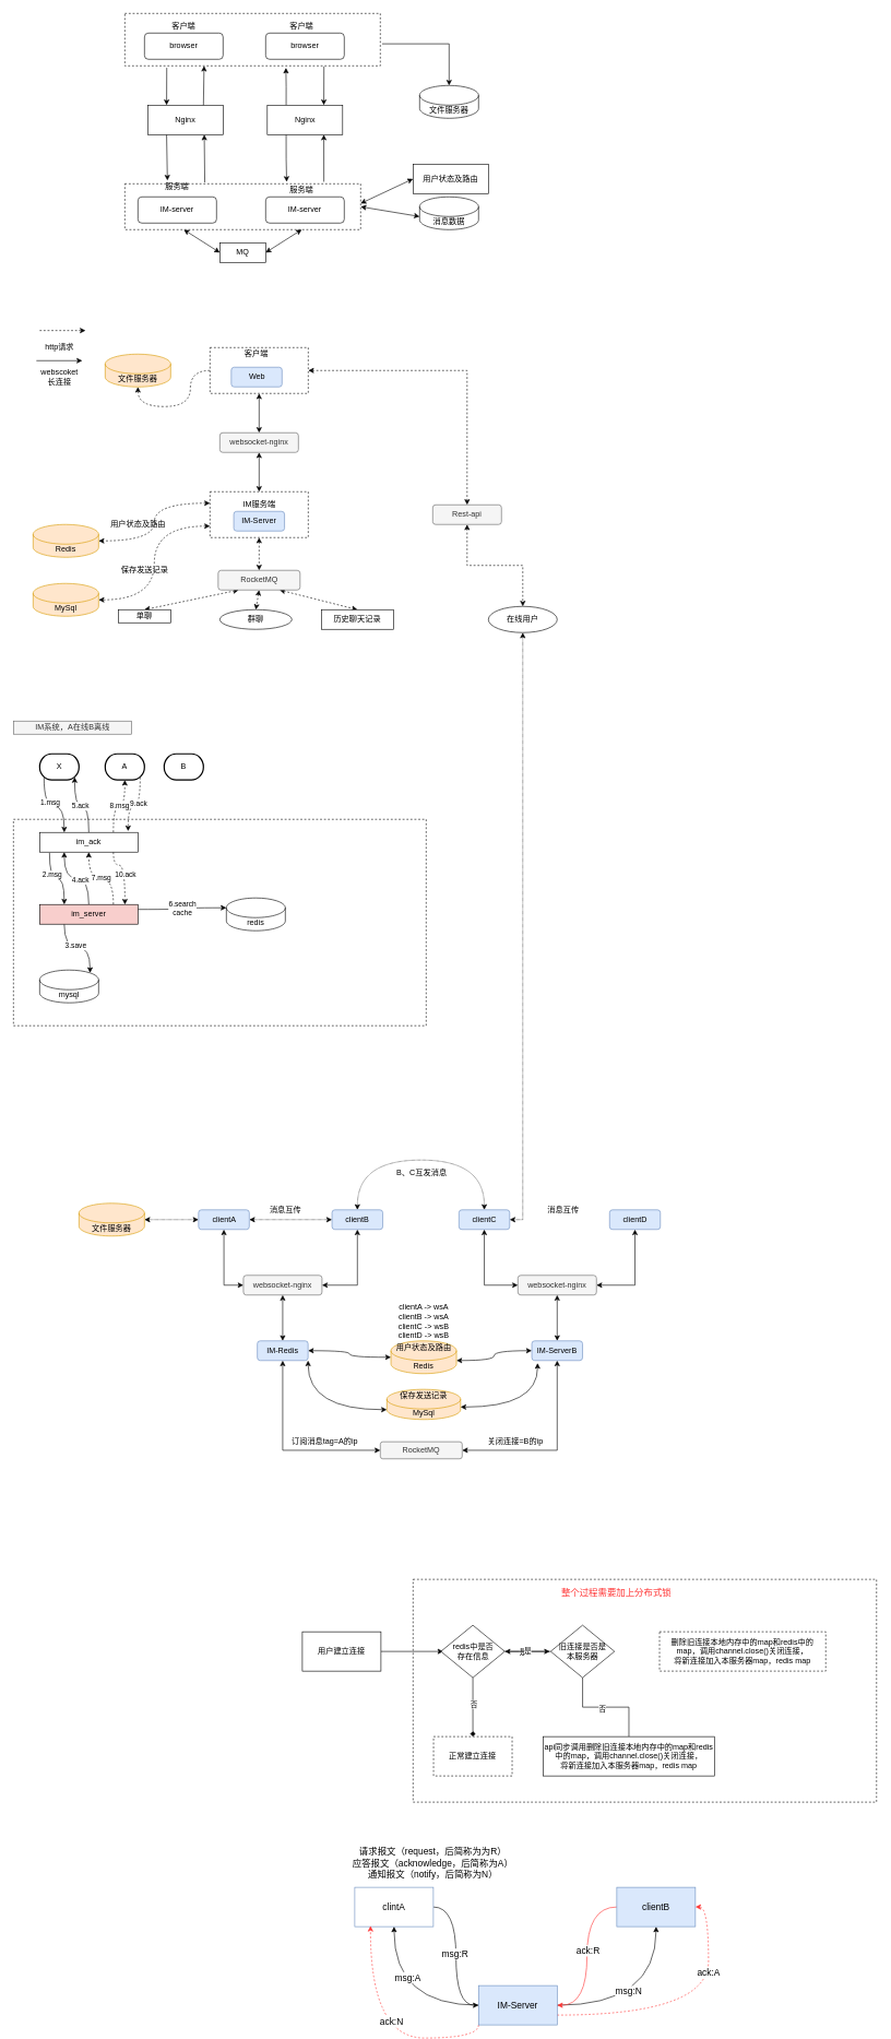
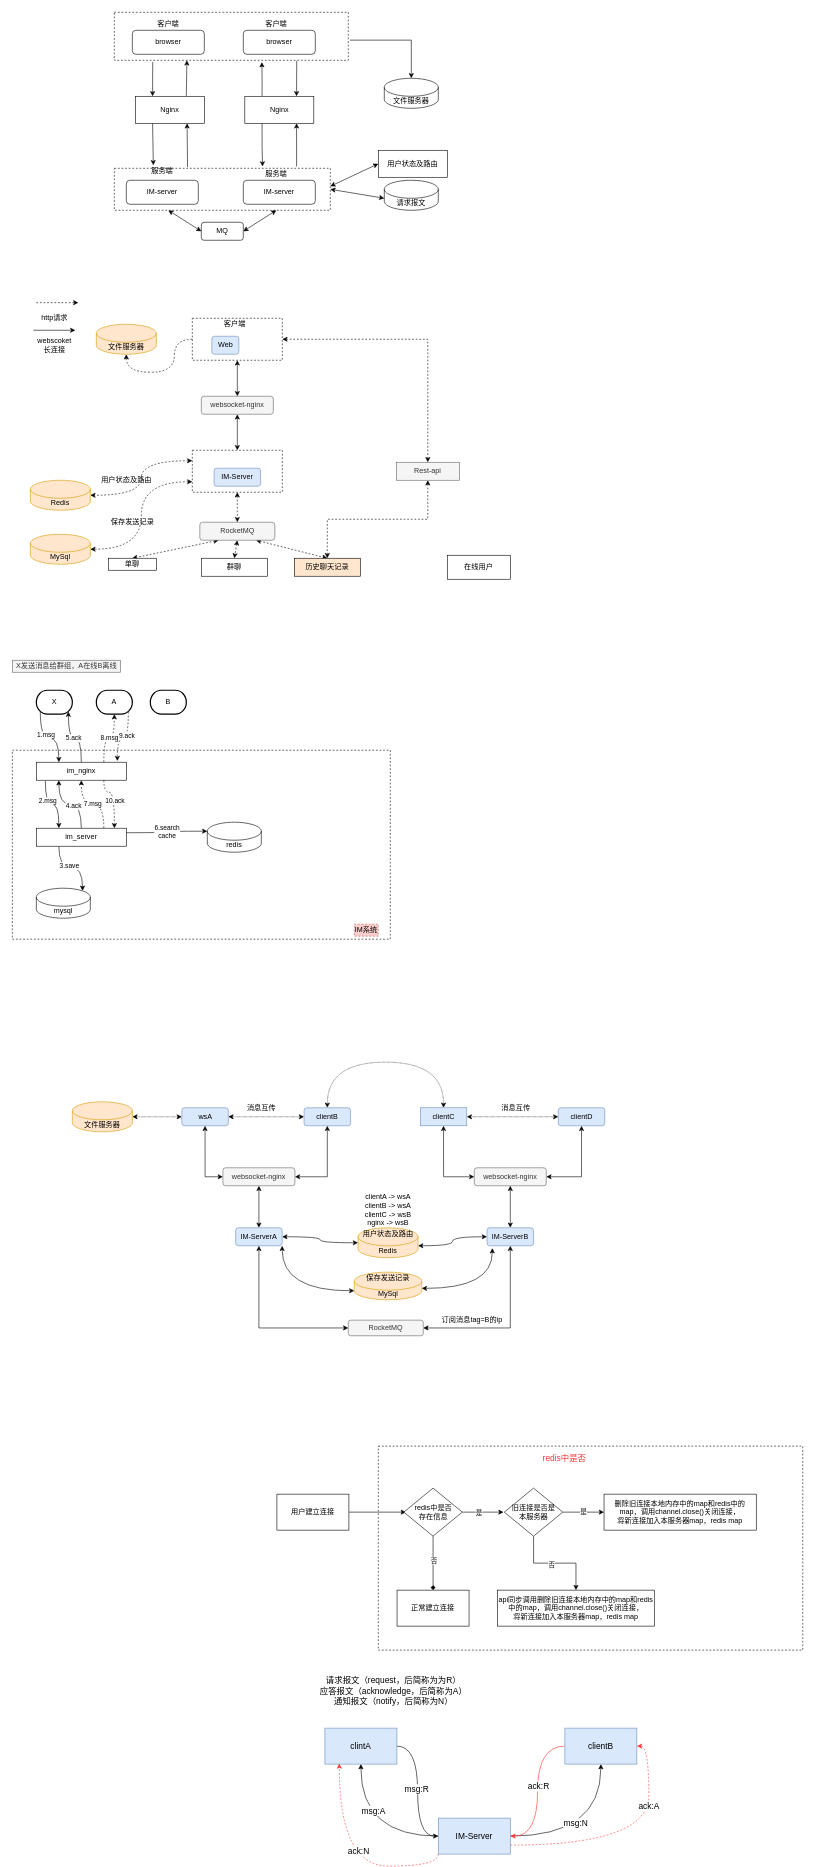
- <mxCell id="23" value="消息数据" style="shape=cylinder3;whiteSpace=wrap;html=1;boundedLbl=1;backgroundOutline=1;size=15;" parent="1" vertex="1"><mxGeometry x="640" y="300" width="90" height="50" as="geometry" /></mxCell>
+ <mxCell id="23" value="请求报文" style="shape=cylinder3;whiteSpace=wrap;html=1;boundedLbl=1;backgroundOutline=1;size=15;" parent="1" vertex="1"><mxGeometry x="640" y="300" width="90" height="50" as="geometry" /></mxCell>
- <mxCell id="36" value="MQ" style="rounded=0;whiteSpace=wrap;html=1;strokeColor=#000000;strokeWidth=1;" parent="1" vertex="1"><mxGeometry x="335" y="370" width="70" height="30" as="geometry" /></mxCell>
+ <mxCell id="36" value="MQ" style="whiteSpace=wrap;html=1;strokeColor=#000000;strokeWidth=1;rounded=1;" parent="1" vertex="1"><mxGeometry x="335" y="370" width="70" height="30" as="geometry" /></mxCell>
- <mxCell id="38" value="Web" style="rounded=1;whiteSpace=wrap;html=1;strokeColor=#6c8ebf;strokeWidth=1;fillColor=#dae8fc;" parent="1" vertex="1"><mxGeometry x="352.5" y="560" width="77.5" height="30" as="geometry" /></mxCell>
+ <mxCell id="38" value="Web" style="rounded=1;whiteSpace=wrap;html=1;strokeColor=#6c8ebf;strokeWidth=1;fillColor=#dae8fc;" parent="1" vertex="1"><mxGeometry x="352.5" y="560" width="45" height="30" as="geometry" /></mxCell>
- <mxCell id="47" value="IM服务端" style="text;html=1;strokeColor=none;fillColor=none;align=center;verticalAlign=middle;whiteSpace=wrap;rounded=0;" parent="1" vertex="1"><mxGeometry x="367.5" y="760" width="55" height="20" as="geometry" /></mxCell>
- <mxCell id="56" value="Rest-api" style="whiteSpace=wrap;html=1;strokeColor=#666666;strokeWidth=1;fillColor=#f5f5f5;fontColor=#333333;rounded=1;" parent="1" vertex="1"><mxGeometry x="660" y="770" width="105" height="30" as="geometry" /></mxCell>
+ <mxCell id="56" value="Rest-api" style="rounded=0;whiteSpace=wrap;html=1;strokeColor=#666666;strokeWidth=1;fillColor=#f5f5f5;fontColor=#333333;" parent="1" vertex="1"><mxGeometry x="660" y="770" width="105" height="30" as="geometry" /></mxCell>
- <mxCell id="55" style="edgeStyle=orthogonalEdgeStyle;rounded=0;orthogonalLoop=1;jettySize=auto;html=1;exitX=0.5;exitY=1;exitDx=0;exitDy=0;entryX=0.5;entryY=0;entryDx=0;entryDy=0;startArrow=classic;startFill=1;strokeColor=#000000;dashed=1;" parent="1" source="56" target="58" edge="1"><mxGeometry relative="1" as="geometry" /></mxCell>
+ <mxCell id="55" style="edgeStyle=orthogonalEdgeStyle;rounded=0;orthogonalLoop=1;jettySize=auto;html=1;exitX=0.5;exitY=1;exitDx=0;exitDy=0;startArrow=classic;startFill=1;strokeColor=#000000;dashed=1;" parent="1" source="56" target="54" edge="1"><mxGeometry relative="1" as="geometry" /></mxCell>
- <mxCell id="53" value="群聊" style="ellipse;whiteSpace=wrap;html=1;strokeColor=#000000;strokeWidth=1;" parent="1" vertex="1"><mxGeometry x="335" y="930" width="110" height="30" as="geometry" /></mxCell>
+ <mxCell id="53" value="群聊" style="rounded=0;whiteSpace=wrap;html=1;strokeColor=#000000;strokeWidth=1;" parent="1" vertex="1"><mxGeometry x="335" y="930" width="110" height="30" as="geometry" /></mxCell>
- <mxCell id="54" value="历史聊天记录" style="rounded=0;whiteSpace=wrap;html=1;strokeColor=#000000;strokeWidth=1;" parent="1" vertex="1"><mxGeometry x="490" y="930" width="110" height="30" as="geometry" /></mxCell>
+ <mxCell id="54" value="历史聊天记录" style="rounded=0;whiteSpace=wrap;html=1;strokeColor=#000000;strokeWidth=1;fillColor=#ffe6cc;" parent="1" vertex="1"><mxGeometry x="490" y="930" width="110" height="30" as="geometry" /></mxCell>
- <mxCell id="58" value="在线用户" style="ellipse;whiteSpace=wrap;html=1;strokeColor=#000000;strokeWidth=1;" parent="1" vertex="1"><mxGeometry x="745" y="925" width="105" height="40" as="geometry" /></mxCell>
+ <mxCell id="58" value="在线用户" style="rounded=0;whiteSpace=wrap;html=1;strokeColor=#000000;strokeWidth=1;" parent="1" vertex="1"><mxGeometry x="745" y="925" width="105" height="40" as="geometry" /></mxCell>
- <mxCell id="116" style="edgeStyle=orthogonalEdgeStyle;rounded=0;orthogonalLoop=1;jettySize=auto;html=1;exitX=1;exitY=0.5;exitDx=0;exitDy=0;startArrow=classic;startFill=1;dashed=1;dashPattern=1 1;" parent="1" source="117" target="58" edge="1"><mxGeometry relative="1" as="geometry" /></mxCell>
+ <mxCell id="116" style="edgeStyle=orthogonalEdgeStyle;rounded=0;orthogonalLoop=1;jettySize=auto;html=1;exitX=1;exitY=0.5;exitDx=0;exitDy=0;entryX=0;entryY=0.5;entryDx=0;entryDy=0;startArrow=classic;startFill=1;dashed=1;dashPattern=1 1;" parent="1" source="117" target="119" edge="1"><mxGeometry relative="1" as="geometry" /></mxCell>
- <mxCell id="91" value="IM系统，A在线B离线" style="text;html=1;align=center;verticalAlign=middle;resizable=0;points=[];autosize=1;fillColor=#f5f5f5;strokeColor=#666666;fontColor=#333333;" parent="1" vertex="1"><mxGeometry x="20" y="1100" width="180" height="20" as="geometry" /></mxCell>
+ <mxCell id="91" value="X发送消息给群组，A在线B离线" style="text;html=1;align=center;verticalAlign=middle;resizable=0;points=[];autosize=1;fillColor=#f5f5f5;strokeColor=#666666;fontColor=#333333;" parent="1" vertex="1"><mxGeometry x="20" y="1100" width="180" height="20" as="geometry" /></mxCell>
- <mxCell id="80" value="im_ack" style="rounded=0;whiteSpace=wrap;html=1;strokeColor=#000000;strokeWidth=1;" parent="1" vertex="1"><mxGeometry x="60" y="1270" width="150" height="30" as="geometry" /></mxCell>
+ <mxCell id="80" value="im_nginx" style="rounded=0;whiteSpace=wrap;html=1;strokeColor=#000000;strokeWidth=1;" parent="1" vertex="1"><mxGeometry x="60" y="1270" width="150" height="30" as="geometry" /></mxCell>
- <mxCell id="87" value="im_server" style="rounded=0;whiteSpace=wrap;html=1;strokeColor=#000000;strokeWidth=1;fillColor=#f8cecc;" parent="1" vertex="1"><mxGeometry x="60" y="1380" width="150" height="30" as="geometry" /></mxCell>
+ <mxCell id="87" value="im_server" style="rounded=0;whiteSpace=wrap;html=1;strokeColor=#000000;strokeWidth=1;" parent="1" vertex="1"><mxGeometry x="60" y="1380" width="150" height="30" as="geometry" /></mxCell>
+ <mxCell id="90" value="IM系统" style="text;html=1;strokeColor=#b85450;fillColor=#f8cecc;align=center;verticalAlign=middle;whiteSpace=wrap;rounded=0;dashed=1;" parent="1" vertex="1"><mxGeometry x="590" y="1540" width="40" height="20" as="geometry" /></mxCell>
- <mxCell id="125" value="B、C互发消息" style="text;html=1;align=center;verticalAlign=middle;resizable=0;points=[];autosize=1;strokeColor=none;" parent="1" vertex="1"><mxGeometry x="597.5" y="1780" width="90" height="20" as="geometry" /></mxCell>
- <mxCell id="96" value="clientA" style="rounded=1;whiteSpace=wrap;html=1;strokeColor=#6c8ebf;strokeWidth=1;fillColor=#dae8fc;" parent="1" vertex="1"><mxGeometry x="302.5" y="1846" width="77.5" height="30" as="geometry" /></mxCell>
+ <mxCell id="96" value="wsA" style="rounded=1;whiteSpace=wrap;html=1;strokeColor=#6c8ebf;strokeWidth=1;fillColor=#dae8fc;" parent="1" vertex="1"><mxGeometry x="302.5" y="1846" width="77.5" height="30" as="geometry" /></mxCell>
- <mxCell id="117" value="clientC" style="rounded=1;whiteSpace=wrap;html=1;strokeColor=#6c8ebf;strokeWidth=1;fillColor=#dae8fc;" parent="1" vertex="1"><mxGeometry x="700" y="1846" width="77.5" height="30" as="geometry" /></mxCell>
+ <mxCell id="117" value="clientC" style="whiteSpace=wrap;html=1;strokeColor=#6c8ebf;strokeWidth=1;fillColor=#dae8fc;rounded=0;" parent="1" vertex="1"><mxGeometry x="700" y="1846" width="77.5" height="30" as="geometry" /></mxCell>
- <mxCell id="126" value="clientA -&amp;gt; wsA&lt;br&gt;clientB -&amp;gt; wsA&lt;br&gt;clientC -&amp;gt; wsB&lt;br&gt;clientD -&amp;gt; wsB" style="text;html=1;align=center;verticalAlign=middle;resizable=0;points=[];autosize=1;strokeColor=none;" parent="1" vertex="1"><mxGeometry x="601.25" y="1986" width="90" height="60" as="geometry" /></mxCell>
+ <mxCell id="126" value="clientA -&amp;gt; wsA&lt;br&gt;clientB -&amp;gt; wsA&lt;br&gt;clientC -&amp;gt; wsB&lt;br&gt;nginx -&amp;gt; wsB" style="text;html=1;align=center;verticalAlign=middle;resizable=0;points=[];autosize=1;strokeColor=none;" parent="1" vertex="1"><mxGeometry x="601.25" y="1986" width="90" height="60" as="geometry" /></mxCell>
- <mxCell id="103" value="IM-Redis" style="rounded=1;whiteSpace=wrap;html=1;strokeColor=#6c8ebf;strokeWidth=1;fillColor=#dae8fc;" parent="1" vertex="1"><mxGeometry x="392.25" y="2046" width="77.5" height="30" as="geometry" /></mxCell>
+ <mxCell id="103" value="IM-ServerA" style="rounded=1;whiteSpace=wrap;html=1;strokeColor=#6c8ebf;strokeWidth=1;fillColor=#dae8fc;" parent="1" vertex="1"><mxGeometry x="392.25" y="2046" width="77.5" height="30" as="geometry" /></mxCell>
- <mxCell id="127" value="订阅消息tag=A的ip" style="text;html=1;align=center;verticalAlign=middle;resizable=0;points=[];autosize=1;strokeColor=none;" parent="1" vertex="1"><mxGeometry x="435" y="2190" width="120" height="20" as="geometry" /></mxCell>
- <mxCell id="128" value="关闭连接=B的ip" style="text;html=1;align=center;verticalAlign=middle;resizable=0;points=[];autosize=1;strokeColor=none;" parent="1" vertex="1"><mxGeometry x="726" y="2190" width="120" height="20" as="geometry" /></mxCell>
+ <mxCell id="128" value="订阅消息tag=B的ip" style="text;html=1;align=center;verticalAlign=middle;resizable=0;points=[];autosize=1;strokeColor=none;" parent="1" vertex="1"><mxGeometry x="726" y="2190" width="120" height="20" as="geometry" /></mxCell>
- <mxCell id="143" value="&lt;font color=&quot;#ff3333&quot; style=&quot;font-size: 14px&quot;&gt;整个过程需要加上分布式锁&lt;/font&gt;" style="text;html=1;align=center;verticalAlign=middle;resizable=0;points=[];autosize=1;strokeColor=none;" vertex="1" parent="1"><mxGeometry x="850" y="2420" width="180" height="20" as="geometry" /></mxCell>
+ <mxCell id="143" value="&lt;font color=&quot;#ff3333&quot; style=&quot;font-size: 14px&quot;&gt;redis中是否&lt;/font&gt;" style="text;html=1;align=center;verticalAlign=middle;resizable=0;points=[];autosize=1;strokeColor=none;" vertex="1" parent="1"><mxGeometry x="850" y="2420" width="180" height="20" as="geometry" /></mxCell>
- <mxCell id="137" value="是" style="edgeStyle=orthogonalEdgeStyle;rounded=0;orthogonalLoop=1;jettySize=auto;html=1;" edge="1" parent="1" source="140" target="135"><mxGeometry relative="1" as="geometry" /></mxCell>
+ <mxCell id="137" value="是" style="edgeStyle=orthogonalEdgeStyle;rounded=0;orthogonalLoop=1;jettySize=auto;html=1;" edge="1" parent="1" source="140" target="141"><mxGeometry relative="1" as="geometry" /></mxCell>
- <mxCell id="141" value="&lt;span&gt;删除旧连接本地内存中的map和redis中的map，调用channel.close()关闭连接，&lt;br&gt;将新连接加入本服务器map，redis map&lt;br&gt;&lt;/span&gt;" style="whiteSpace=wrap;html=1;rounded=0;dashed=1;" vertex="1" parent="1"><mxGeometry x="1006.25" y="2490" width="253.75" height="60" as="geometry" /></mxCell>
+ <mxCell id="141" value="&lt;span&gt;删除旧连接本地内存中的map和redis中的map，调用channel.close()关闭连接，&lt;br&gt;将新连接加入本服务器map，redis map&lt;br&gt;&lt;/span&gt;" style="whiteSpace=wrap;html=1;rounded=0;" vertex="1" parent="1"><mxGeometry x="1006.25" y="2490" width="253.75" height="60" as="geometry" /></mxCell>
- <mxCell id="138" value="" style="edgeStyle=orthogonalEdgeStyle;rounded=0;orthogonalLoop=1;jettySize=auto;html=1;endArrow=none;" edge="1" parent="1" source="140" target="142"><mxGeometry relative="1" as="geometry" /></mxCell>
+ <mxCell id="138" value="" style="edgeStyle=orthogonalEdgeStyle;rounded=0;orthogonalLoop=1;jettySize=auto;html=1;" edge="1" parent="1" source="140" target="142"><mxGeometry relative="1" as="geometry" /></mxCell>
- <mxCell id="136" value="正常建立连接" style="whiteSpace=wrap;html=1;rounded=0;dashed=1;" vertex="1" parent="1"><mxGeometry x="661.25" y="2650" width="120" height="60" as="geometry" /></mxCell>
+ <mxCell id="136" value="正常建立连接" style="whiteSpace=wrap;html=1;rounded=0;" vertex="1" parent="1"><mxGeometry x="661.25" y="2650" width="120" height="60" as="geometry" /></mxCell>
- <mxCell id="159" value="&lt;div&gt;请求报文（request，后简称为为R）&lt;/div&gt;&lt;div&gt;应答报文（acknowledge，后简称为A）&lt;/div&gt;&lt;div&gt;通知报文（notify，后简称为N）&lt;/div&gt;" style="text;html=1;align=center;verticalAlign=middle;resizable=0;points=[];autosize=1;strokeColor=none;fontSize=14;" vertex="1" parent="1"><mxGeometry x="530" y="2813" width="260" height="60" as="geometry" /></mxCell>
+ <mxCell id="159" value="&lt;div&gt;请求报文（request，后简称为为R）&lt;/div&gt;&lt;div&gt;应答报文（acknowledge，后简称为A）&lt;/div&gt;&lt;div&gt;通知报文（notify，后简称为N）&lt;/div&gt;" style="text;html=1;align=center;verticalAlign=middle;resizable=0;points=[];autosize=1;strokeColor=none;fontSize=14;" vertex="1" parent="1"><mxGeometry x="525" y="2788" width="260" height="60" as="geometry" /></mxCell>
- <mxCell id="146" value="clintA" style="rounded=0;whiteSpace=wrap;html=1;fontSize=14;fillColor=#ffffff;strokeColor=#6c8ebf;" vertex="1" parent="1"><mxGeometry x="541" y="2880" width="120" height="60" as="geometry" /></mxCell>
+ <mxCell id="146" value="clintA" style="rounded=0;whiteSpace=wrap;html=1;fontSize=14;fillColor=#dae8fc;strokeColor=#6c8ebf;" vertex="1" parent="1"><mxGeometry x="541" y="2880" width="120" height="60" as="geometry" /></mxCell>
